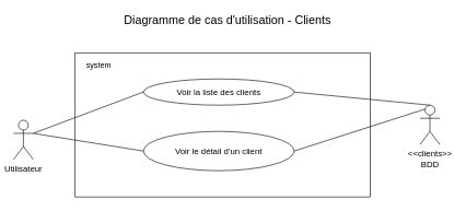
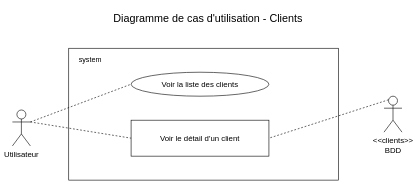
- <mxCell id="10" value="" style="endArrow=none;html=1;fontSize=15;entryX=1;entryY=0.5;entryDx=0;entryDy=0;exitX=0.5;exitY=0;exitDx=0;exitDy=0;exitPerimeter=0;" edge="1" parent="1" source="6" target="7"><mxGeometry width="50" height="50" relative="1" as="geometry"><mxPoint x="637.5" y="339" as="sourcePoint" /><mxPoint x="458" y="280" as="targetPoint" /></mxGeometry></mxCell>
- <mxCell id="11" value="" style="endArrow=none;html=1;fontSize=15;entryX=0;entryY=0.5;entryDx=0;entryDy=0;exitX=1;exitY=0.333;exitDx=0;exitDy=0;exitPerimeter=0;" edge="1" parent="1" source="5" target="7"><mxGeometry width="50" height="50" relative="1" as="geometry"><mxPoint x="-10" y="720" as="sourcePoint" /><mxPoint x="40" y="670" as="targetPoint" /></mxGeometry></mxCell>
+ <mxCell id="11" value="" style="endArrow=none;html=1;fontSize=15;entryX=0;entryY=0.5;entryDx=0;entryDy=0;exitX=1;exitY=0.333;exitDx=0;exitDy=0;exitPerimeter=0;dashed=1;" edge="1" parent="1" source="5" target="7"><mxGeometry width="50" height="50" relative="1" as="geometry"><mxPoint x="-10" y="720" as="sourcePoint" /><mxPoint x="40" y="670" as="targetPoint" /></mxGeometry></mxCell>
- <mxCell id="9" value="" style="endArrow=none;html=1;fontSize=15;entryX=1;entryY=0.5;entryDx=0;entryDy=0;exitX=0.25;exitY=0.1;exitDx=0;exitDy=0;exitPerimeter=0;" edge="1" parent="1" source="6" target="8"><mxGeometry width="50" height="50" relative="1" as="geometry"><mxPoint x="600" y="270" as="sourcePoint" /><mxPoint x="458" y="393" as="targetPoint" /></mxGeometry></mxCell>
+ <mxCell id="9" value="" style="endArrow=none;html=1;fontSize=15;entryX=1;entryY=0.5;entryDx=0;entryDy=0;exitX=0.25;exitY=0.1;exitDx=0;exitDy=0;exitPerimeter=0;dashed=1;" edge="1" parent="1" source="6" target="8"><mxGeometry width="50" height="50" relative="1" as="geometry"><mxPoint x="600" y="270" as="sourcePoint" /><mxPoint x="458" y="393" as="targetPoint" /></mxGeometry></mxCell>
- <mxCell id="12" value="" style="endArrow=none;html=1;fontSize=15;entryX=0;entryY=0.5;entryDx=0;entryDy=0;exitX=1;exitY=0.333;exitDx=0;exitDy=0;exitPerimeter=0;" edge="1" parent="1" source="5" target="8"><mxGeometry width="50" height="50" relative="1" as="geometry"><mxPoint x="60" y="213" as="sourcePoint" /><mxPoint x="228" y="170" as="targetPoint" /></mxGeometry></mxCell>
+ <mxCell id="12" value="" style="endArrow=none;html=1;fontSize=15;entryX=0;entryY=0.5;entryDx=0;entryDy=0;exitX=1;exitY=0.333;exitDx=0;exitDy=0;exitPerimeter=0;dashed=1;" edge="1" parent="1" source="5" target="8"><mxGeometry width="50" height="50" relative="1" as="geometry"><mxPoint x="60" y="213" as="sourcePoint" /><mxPoint x="228" y="170" as="targetPoint" /></mxGeometry></mxCell>
- <mxCell id="8" value="Voir le détail d'un client" style="ellipse;whiteSpace=wrap;html=1;fontSize=13;" vertex="1" parent="1"><mxGeometry x="218" y="200" width="230" height="60" as="geometry" /></mxCell>
+ <mxCell id="8" value="Voir le détail d'un client" style="whiteSpace=wrap;html=1;fontSize=13;rounded=0;" vertex="1" parent="1"><mxGeometry x="218" y="200" width="230" height="60" as="geometry" /></mxCell>
